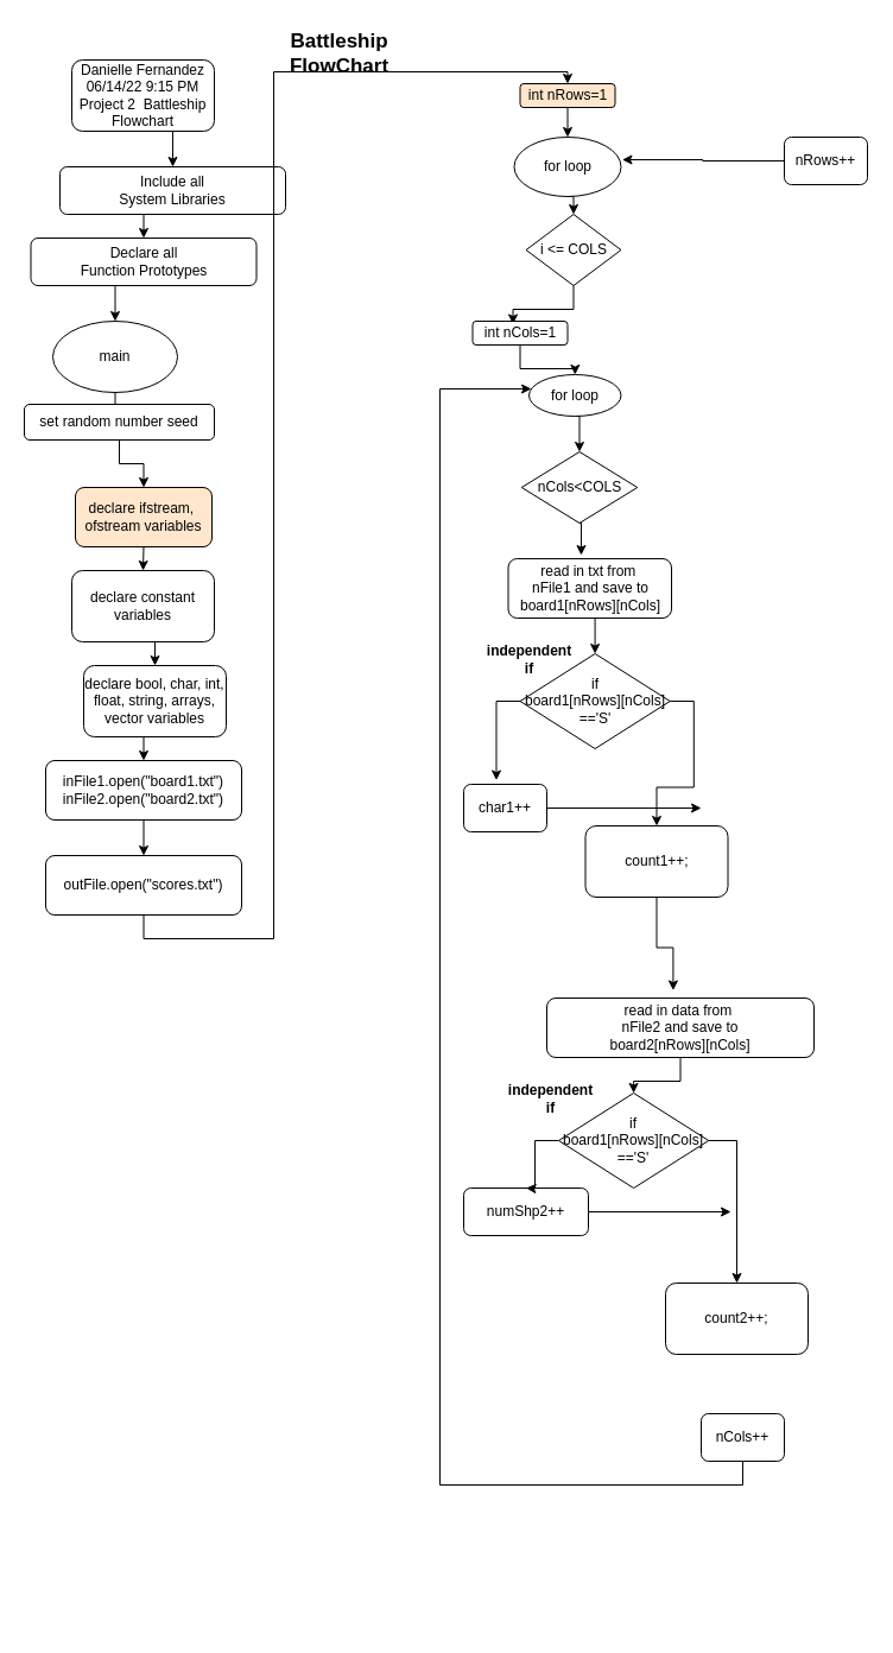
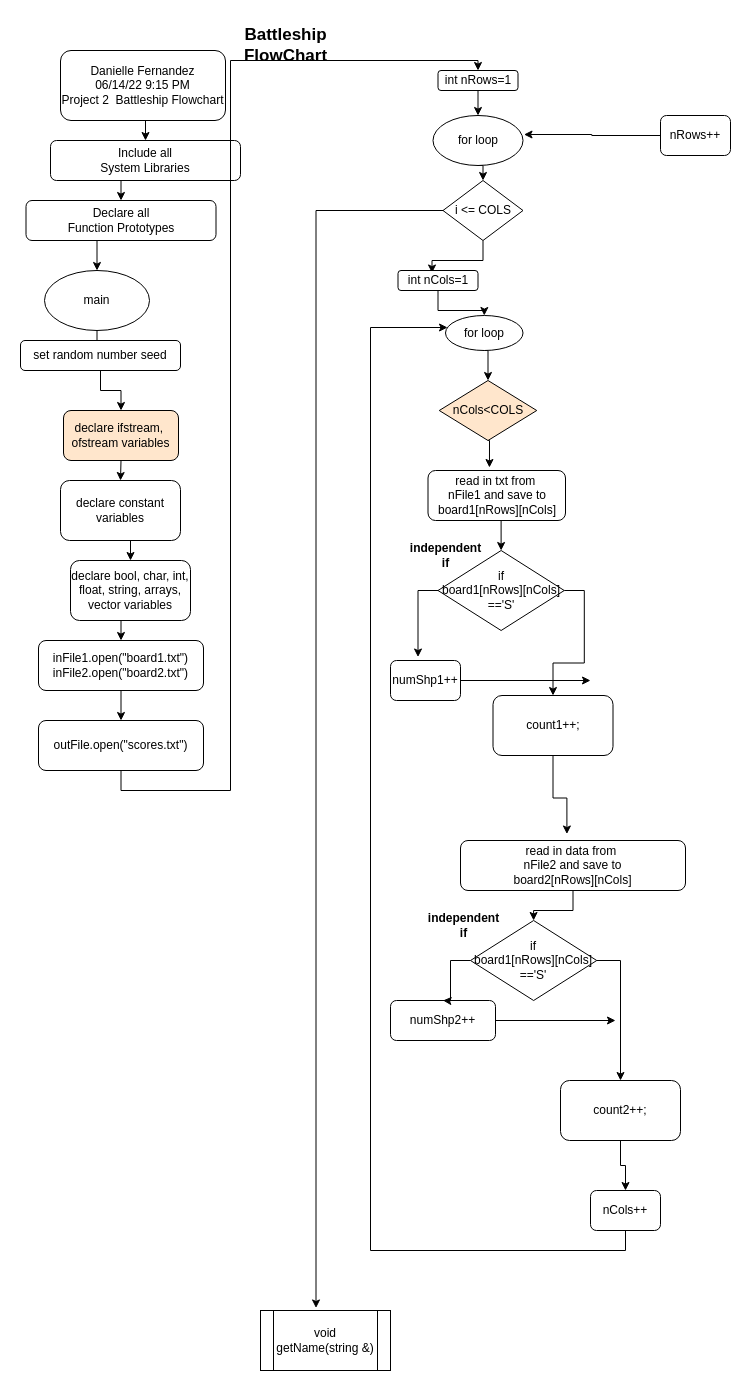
- <mxCell id="3" value="Danielle Fernandez&lt;br&gt;06/14/22 9:15 PM&lt;br&gt;Project 2&amp;nbsp; Battleship Flowchart" style="rounded=1;whiteSpace=wrap;html=1;" vertex="1" parent="1"><mxGeometry x="60" y="50" width="120" height="60" as="geometry" /></mxCell>
+ <mxCell id="3" value="Danielle Fernandez&lt;br&gt;06/14/22 9:15 PM&lt;br&gt;Project 2&amp;nbsp; Battleship Flowchart" style="rounded=1;whiteSpace=wrap;html=1;" vertex="1" parent="1"><mxGeometry x="60" y="50" width="165" height="70" as="geometry" /></mxCell>
- <mxCell id="28" value="int nRows=1" style="rounded=1;whiteSpace=wrap;html=1;fillColor=#ffe6cc;" vertex="1" parent="1"><mxGeometry x="437.5" y="70" width="80" height="20" as="geometry" /></mxCell>
+ <mxCell id="28" value="int nRows=1" style="rounded=1;whiteSpace=wrap;html=1;" vertex="1" parent="1"><mxGeometry x="437.5" y="70" width="80" height="20" as="geometry" /></mxCell>
- <mxCell id="39" value="nCols&amp;lt;COLS" style="rhombus;whiteSpace=wrap;html=1;" vertex="1" parent="1"><mxGeometry x="438.75" y="380" width="97.5" height="60" as="geometry" /></mxCell>
+ <mxCell id="39" value="nCols&amp;lt;COLS" style="rhombus;whiteSpace=wrap;html=1;fillColor=#ffe6cc;" vertex="1" parent="1"><mxGeometry x="438.75" y="380" width="97.5" height="60" as="geometry" /></mxCell>
- <mxCell id="23" value="char1++" style="rounded=1;whiteSpace=wrap;html=1;" vertex="1" parent="1"><mxGeometry x="390" y="660" width="70" height="40" as="geometry" /></mxCell>
+ <mxCell id="23" value="numShp1++" style="rounded=1;whiteSpace=wrap;html=1;" vertex="1" parent="1"><mxGeometry x="390" y="660" width="70" height="40" as="geometry" /></mxCell>
+ <mxCell id="32" style="edgeStyle=orthogonalEdgeStyle;rounded=0;orthogonalLoop=1;jettySize=auto;html=1;exitX=0;exitY=0.5;exitDx=0;exitDy=0;entryX=0.427;entryY=-0.042;entryDx=0;entryDy=0;entryPerimeter=0;" edge="1" parent="1" source="33" target="25"><mxGeometry relative="1" as="geometry" /></mxCell>
+ <mxCell id="54" style="edgeStyle=orthogonalEdgeStyle;rounded=0;orthogonalLoop=1;jettySize=auto;html=1;exitX=0.5;exitY=1;exitDx=0;exitDy=0;entryX=0.5;entryY=0;entryDx=0;entryDy=0;" edge="1" parent="1" source="55" target="60"><mxGeometry relative="1" as="geometry" /></mxCell>
+ <mxCell id="25" value="void getName(string &amp;amp;)" style="shape=process;whiteSpace=wrap;html=1;backgroundOutline=1;" vertex="1" parent="1"><mxGeometry x="260" y="1310" width="130" height="60" as="geometry" /></mxCell>
